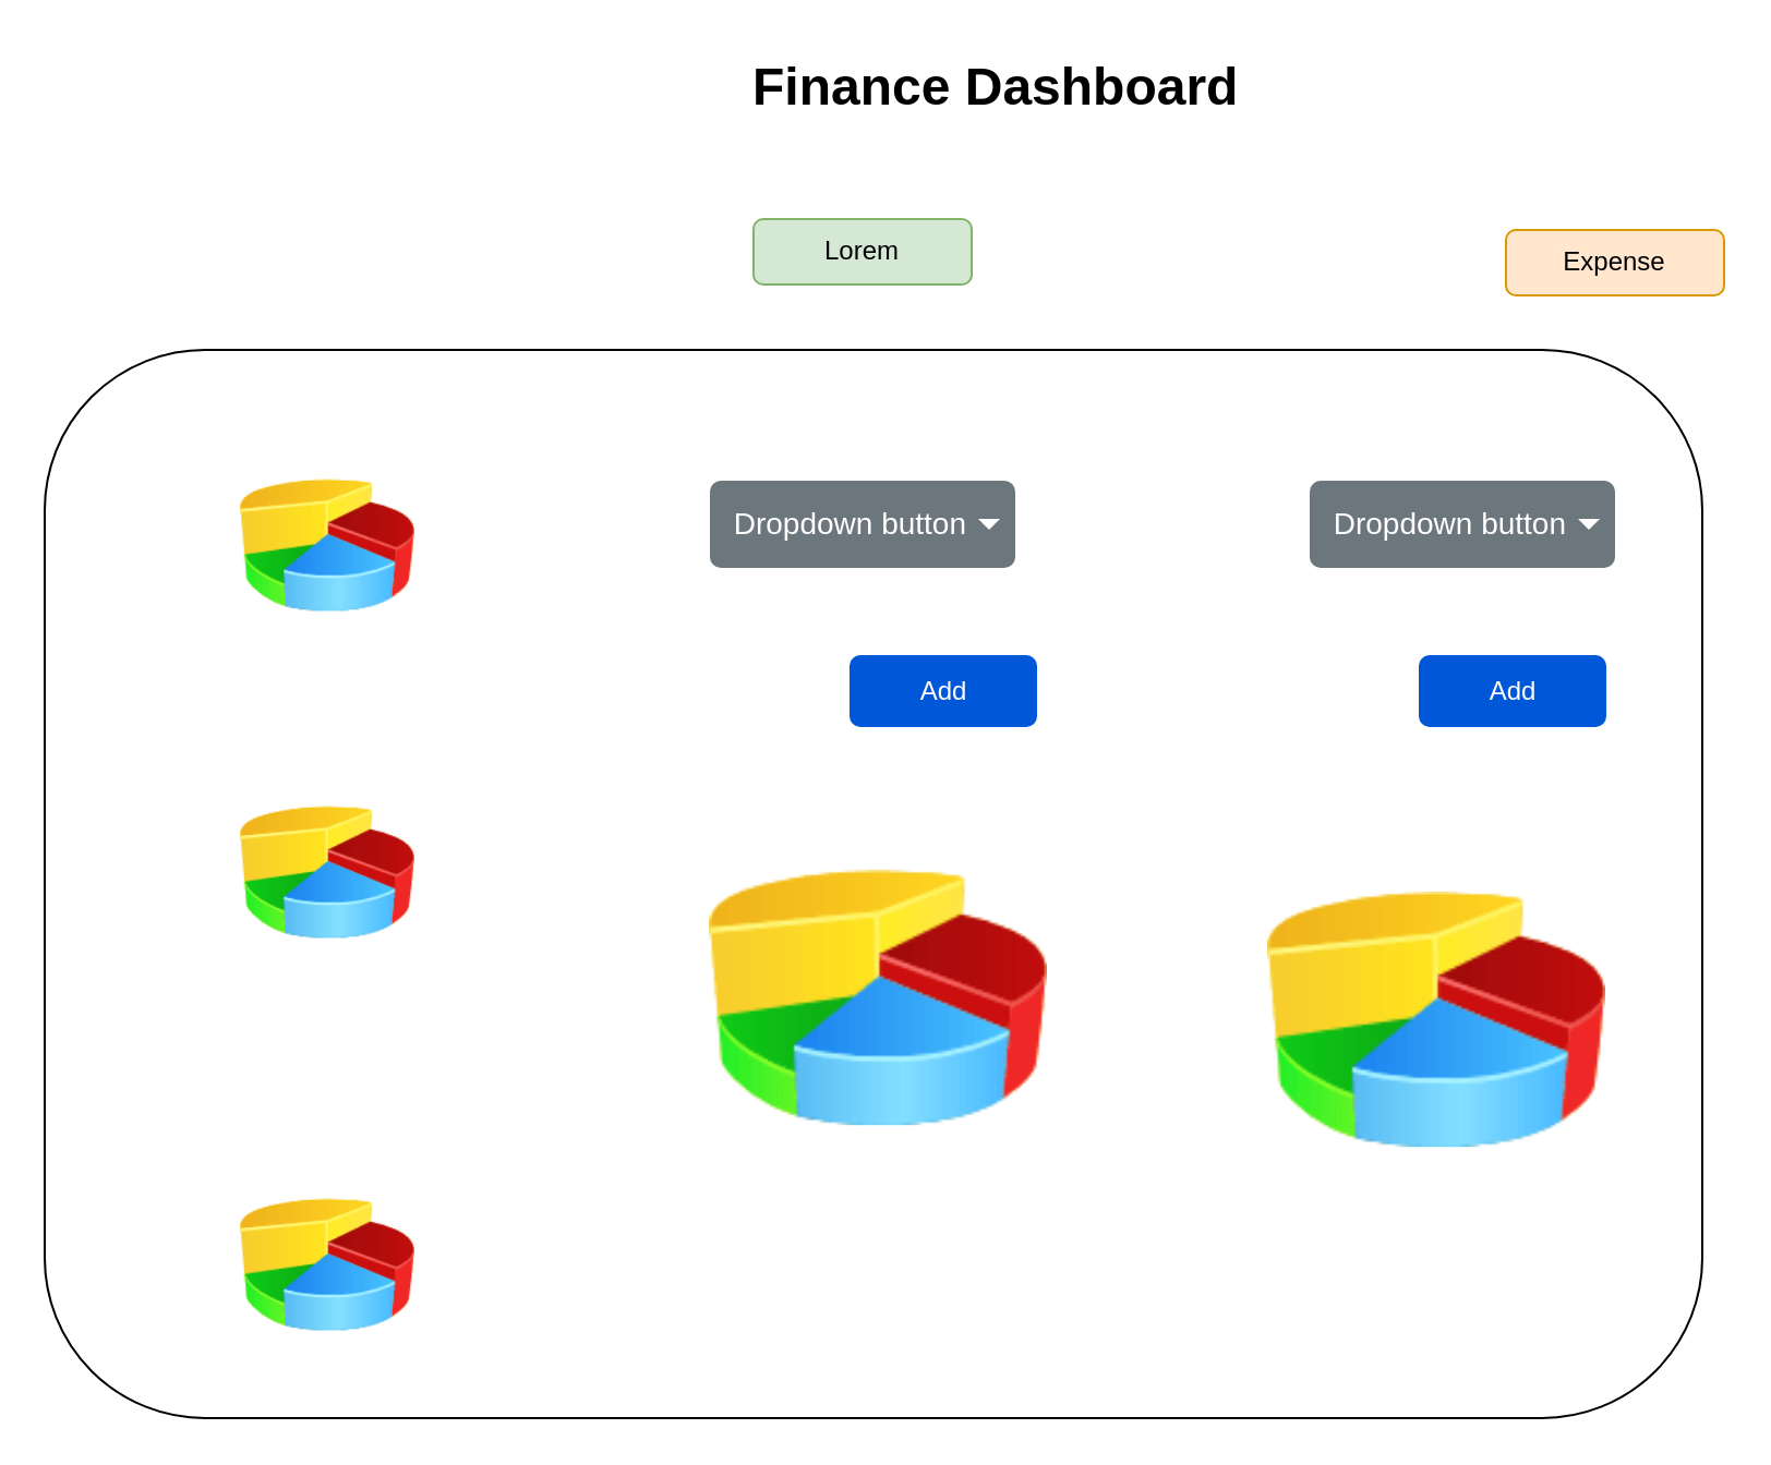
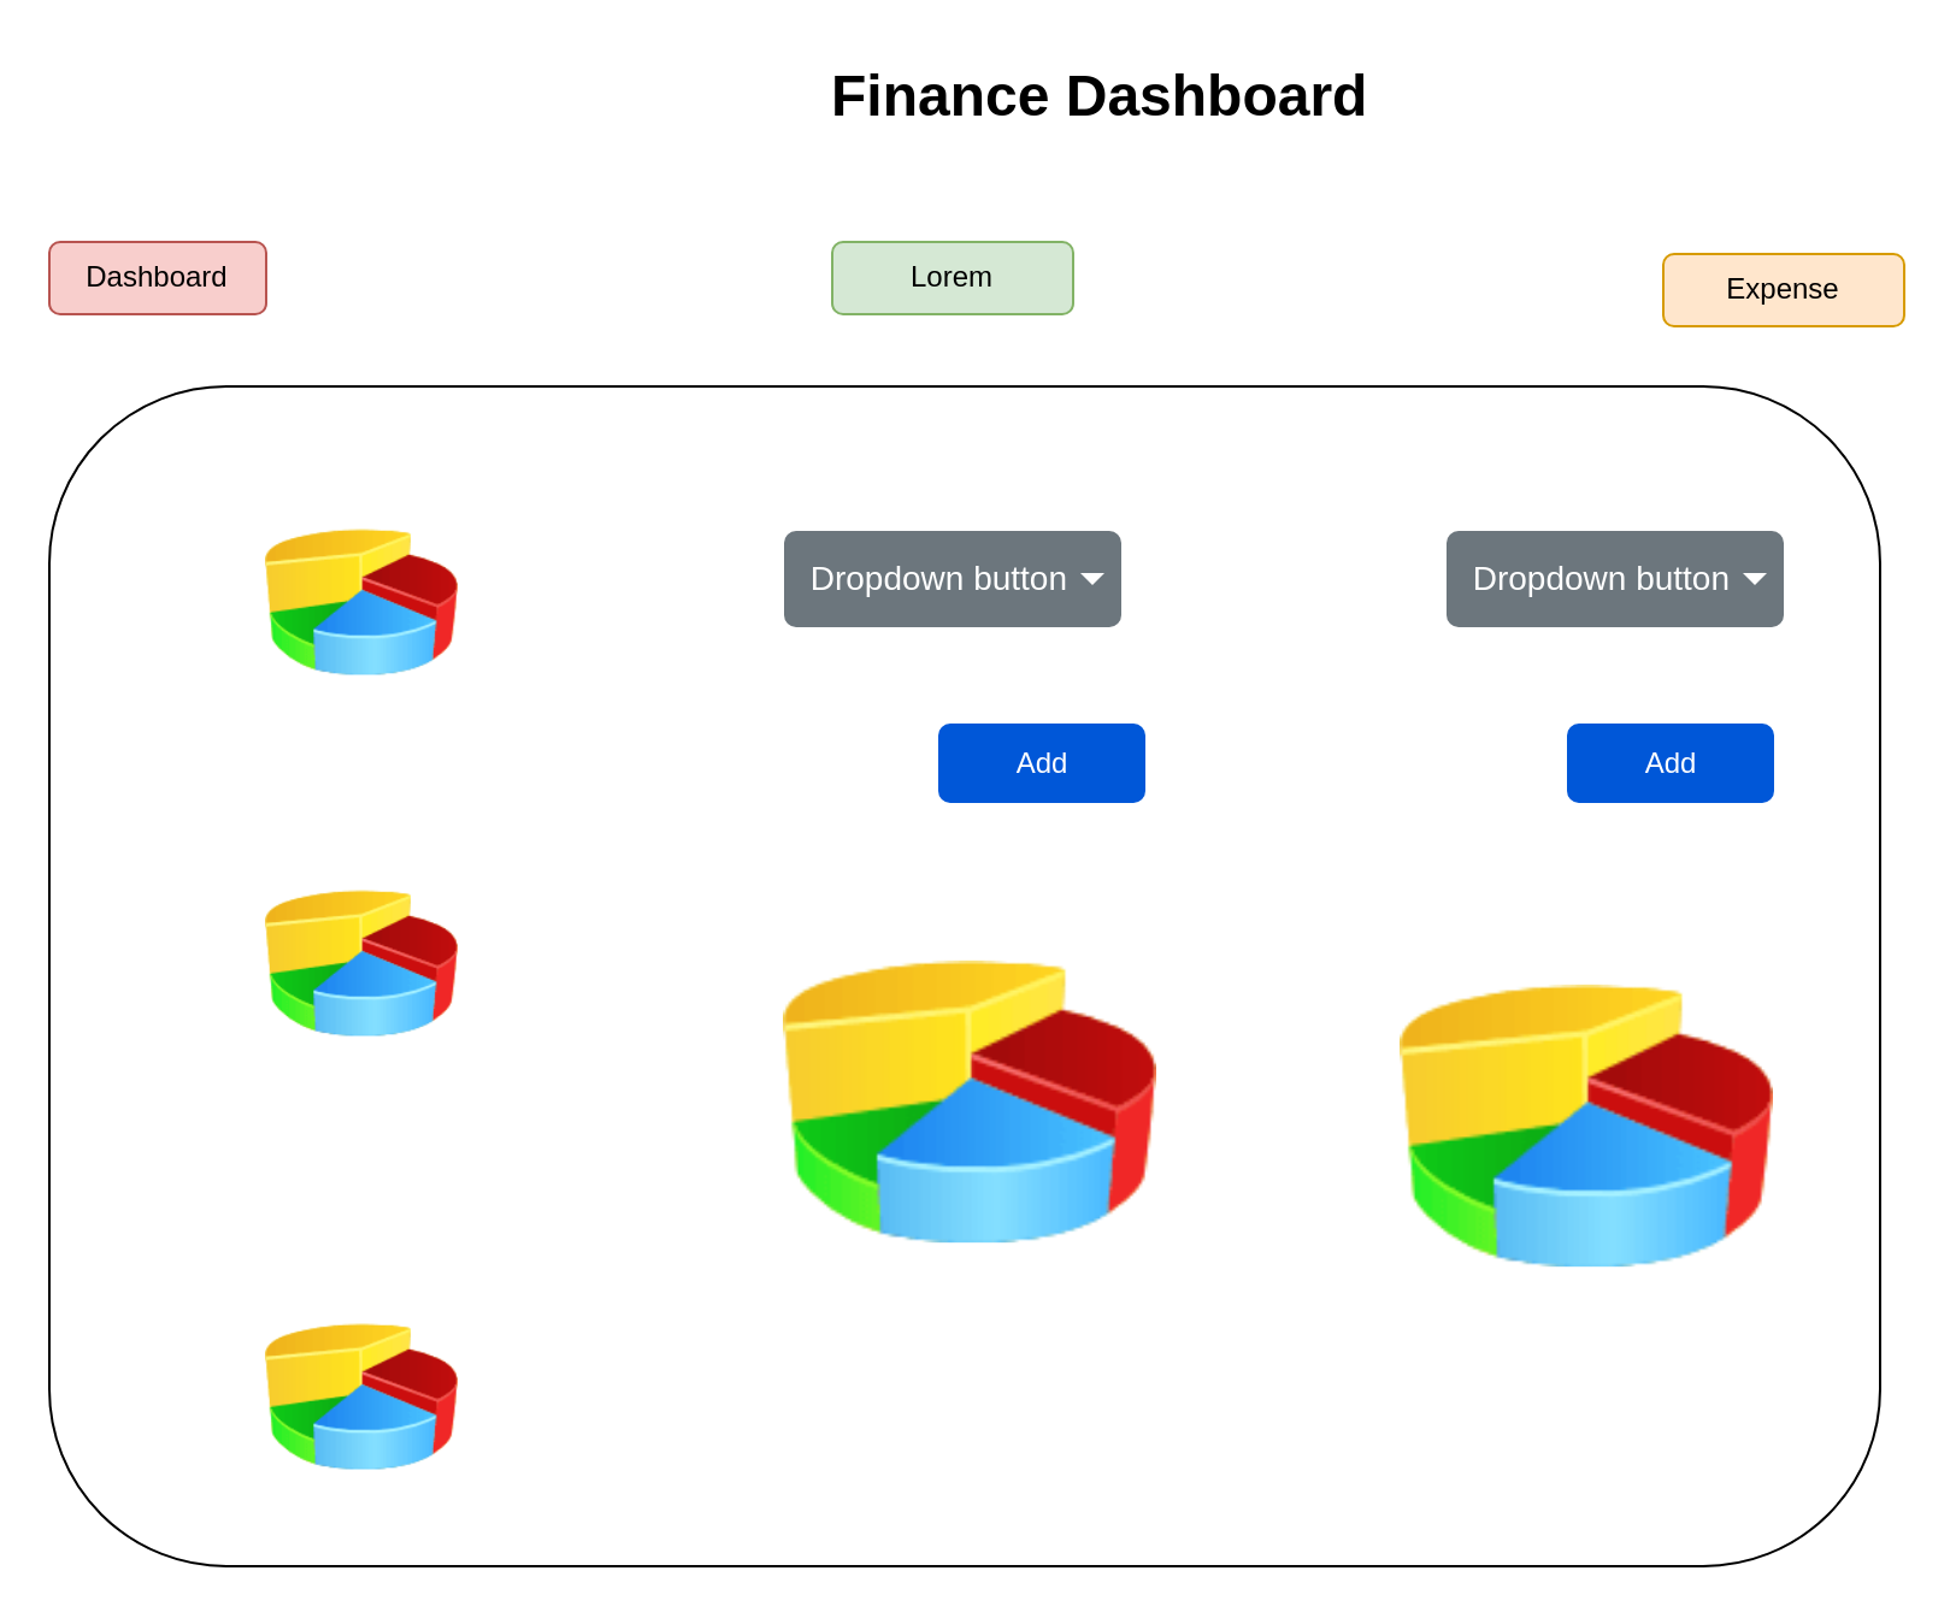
+ <mxCell id="3" value="Dashboard" style="rounded=1;whiteSpace=wrap;html=1;fillColor=#f8cecc;strokeColor=#b85450;" vertex="1" parent="1"><mxGeometry x="20" y="100" width="90" height="30" as="geometry" /></mxCell>
